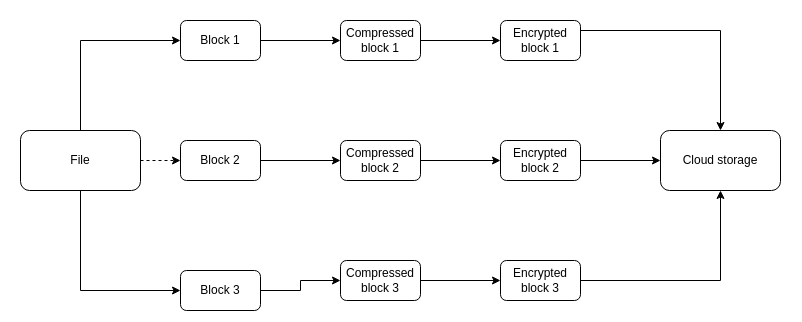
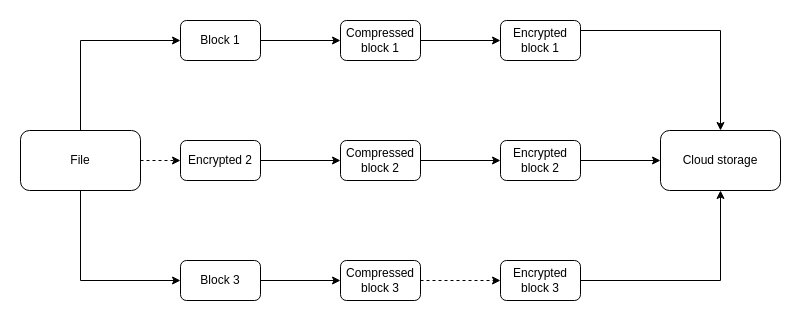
- <mxCell id="9" value="Block 2" style="rounded=1;whiteSpace=wrap;html=1;" vertex="1" parent="1"><mxGeometry x="180" y="140" width="80" height="40" as="geometry" /></mxCell>
+ <mxCell id="9" value="Encrypted 2" style="rounded=1;whiteSpace=wrap;html=1;" vertex="1" parent="1"><mxGeometry x="180" y="140" width="80" height="40" as="geometry" /></mxCell>
- <mxCell id="16" style="edgeStyle=orthogonalEdgeStyle;rounded=0;orthogonalLoop=1;jettySize=auto;html=1;exitX=1;exitY=0.5;exitDx=0;exitDy=0;" edge="1" parent="1" source="17" target="23"><mxGeometry relative="1" as="geometry" /></mxCell>
+ <mxCell id="16" style="edgeStyle=orthogonalEdgeStyle;rounded=0;orthogonalLoop=1;jettySize=auto;html=1;exitX=1;exitY=0.5;exitDx=0;exitDy=0;dashed=1;" edge="1" parent="1" source="17" target="23"><mxGeometry relative="1" as="geometry" /></mxCell>
- <mxCell id="11" value="Block 3" style="rounded=1;whiteSpace=wrap;html=1;" vertex="1" parent="1"><mxGeometry x="180" y="270" width="80" height="40" as="geometry" /></mxCell>
+ <mxCell id="11" value="Block 3" style="rounded=1;whiteSpace=wrap;html=1;" vertex="1" parent="1"><mxGeometry x="180" y="260" width="80" height="40" as="geometry" /></mxCell>
